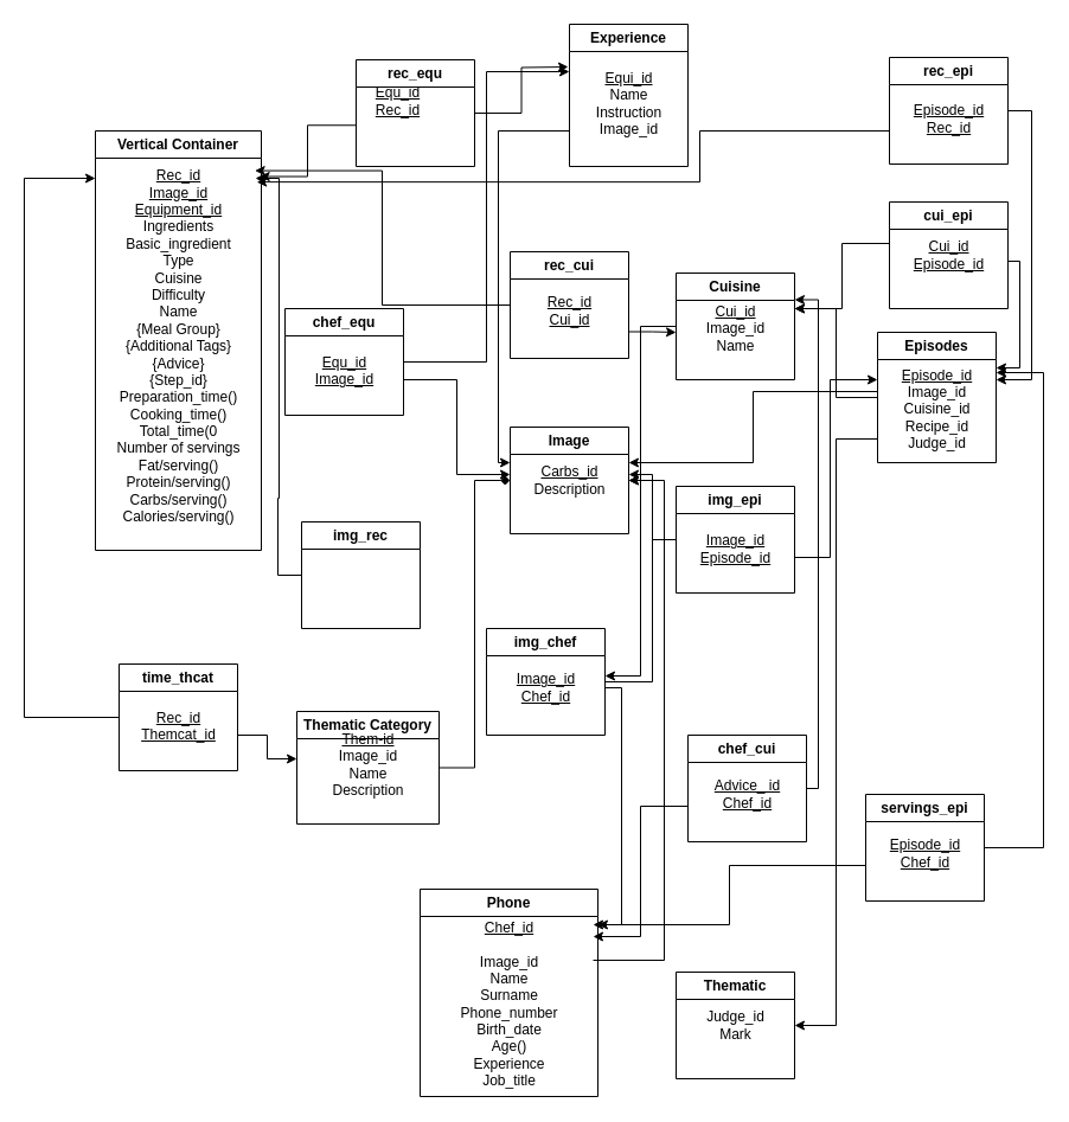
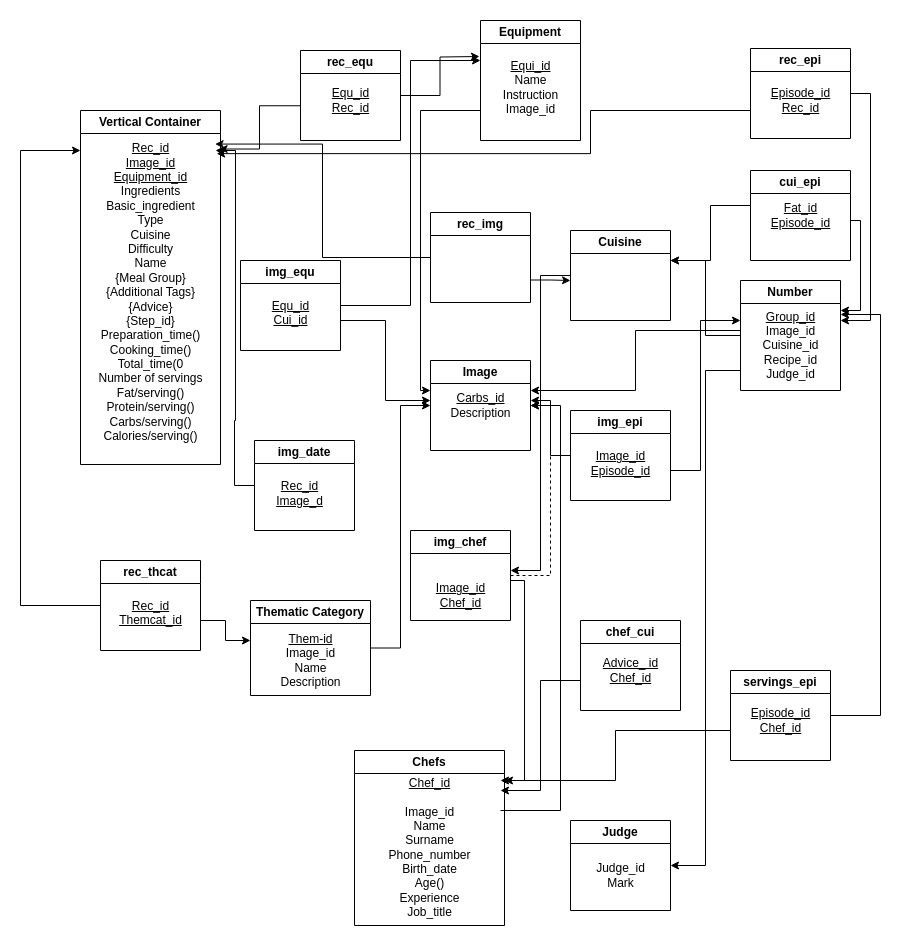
- <mxCell id="14" value="Experience" style="swimlane;whiteSpace=wrap;html=1;" vertex="1" parent="1"><mxGeometry x="480" y="20" width="100" height="120" as="geometry" /></mxCell>
+ <mxCell id="14" value="Equipment" style="swimlane;whiteSpace=wrap;html=1;" vertex="1" parent="1"><mxGeometry x="480" y="20" width="100" height="120" as="geometry" /></mxCell>
- <mxCell id="5" value="&lt;u&gt;Equ_id&lt;/u&gt;&lt;div&gt;&lt;u&gt;Rec_id&lt;/u&gt;&lt;/div&gt;" style="text;html=1;align=center;verticalAlign=middle;resizable=0;points=[];autosize=1;strokeColor=none;fillColor=none;" vertex="1" parent="4"><mxGeometry x="5" y="15" width="60" height="40" as="geometry" /></mxCell>
+ <mxCell id="5" value="&lt;u&gt;Equ_id&lt;/u&gt;&lt;div&gt;&lt;u&gt;Rec_id&lt;/u&gt;&lt;/div&gt;" style="text;html=1;align=center;verticalAlign=middle;resizable=0;points=[];autosize=1;strokeColor=none;fillColor=none;" vertex="1" parent="4"><mxGeometry x="20" y="30" width="60" height="40" as="geometry" /></mxCell>
- <mxCell id="37" value="&lt;u&gt;Cui_id&lt;/u&gt;&lt;div&gt;&lt;u&gt;Episode_id&lt;/u&gt;&lt;/div&gt;" style="text;html=1;align=center;verticalAlign=middle;resizable=0;points=[];autosize=1;strokeColor=none;fillColor=none;" vertex="1" parent="36"><mxGeometry x="10" y="25" width="80" height="40" as="geometry" /></mxCell>
+ <mxCell id="37" value="&lt;u&gt;Fat_id&lt;/u&gt;&lt;div&gt;&lt;u&gt;Episode_id&lt;/u&gt;&lt;/div&gt;" style="text;html=1;align=center;verticalAlign=middle;resizable=0;points=[];autosize=1;strokeColor=none;fillColor=none;" vertex="1" parent="36"><mxGeometry x="10" y="25" width="80" height="40" as="geometry" /></mxCell>
- <mxCell id="22" value="rec_cui" style="swimlane;whiteSpace=wrap;html=1;" vertex="1" parent="1"><mxGeometry x="430" y="212" width="100" height="90" as="geometry" /></mxCell>
+ <mxCell id="22" value="rec_img" style="swimlane;whiteSpace=wrap;html=1;" vertex="1" parent="1"><mxGeometry x="430" y="212" width="100" height="90" as="geometry" /></mxCell>
- <mxCell id="23" value="&lt;div&gt;&lt;u&gt;Rec_id&lt;/u&gt;&lt;/div&gt;&lt;div&gt;&lt;u&gt;Cui_id&lt;/u&gt;&lt;/div&gt;" style="text;html=1;align=center;verticalAlign=middle;resizable=0;points=[];autosize=1;strokeColor=none;fillColor=none;" vertex="1" parent="22"><mxGeometry x="20" y="30" width="60" height="40" as="geometry" /></mxCell>
- <mxCell id="7" value="chef_equ" style="swimlane;whiteSpace=wrap;html=1;" vertex="1" parent="1"><mxGeometry x="240" y="260" width="100" height="90" as="geometry" /></mxCell>
+ <mxCell id="7" value="img_equ" style="swimlane;whiteSpace=wrap;html=1;" vertex="1" parent="1"><mxGeometry x="240" y="260" width="100" height="90" as="geometry" /></mxCell>
- <mxCell id="33" value="&lt;u&gt;Cui_id&lt;/u&gt;&lt;div&gt;Image_id&lt;/div&gt;&lt;div&gt;Name&lt;/div&gt;" style="text;html=1;align=center;verticalAlign=middle;resizable=0;points=[];autosize=1;strokeColor=none;fillColor=none;" vertex="1" parent="32"><mxGeometry x="15" y="17" width="70" height="60" as="geometry" /></mxCell>
- <mxCell id="61" value="Episodes" style="swimlane;whiteSpace=wrap;html=1;" vertex="1" parent="1"><mxGeometry x="740" y="280" width="100" height="110" as="geometry" /></mxCell>
+ <mxCell id="61" value="Number" style="swimlane;whiteSpace=wrap;html=1;" vertex="1" parent="1"><mxGeometry x="740" y="280" width="100" height="110" as="geometry" /></mxCell>
- <mxCell id="8" value="&lt;u&gt;Equ_id&lt;/u&gt;&lt;div&gt;&lt;u&gt;Image_id&lt;/u&gt;&lt;div&gt;&lt;br&gt;&lt;/div&gt;&lt;/div&gt;" style="text;html=1;align=center;verticalAlign=middle;resizable=0;points=[];autosize=1;strokeColor=none;fillColor=none;" vertex="1" parent="7"><mxGeometry x="15" y="30" width="70" height="60" as="geometry" /></mxCell>
+ <mxCell id="8" value="&lt;u&gt;Equ_id&lt;/u&gt;&lt;div&gt;&lt;u&gt;Cui_id&lt;/u&gt;&lt;div&gt;&lt;br&gt;&lt;/div&gt;&lt;/div&gt;" style="text;html=1;align=center;verticalAlign=middle;resizable=0;points=[];autosize=1;strokeColor=none;fillColor=none;" vertex="1" parent="7"><mxGeometry x="15" y="30" width="70" height="60" as="geometry" /></mxCell>
- <mxCell id="62" value="&lt;u&gt;Episode_id&lt;/u&gt;&lt;div&gt;Image_id&lt;/div&gt;&lt;div&gt;Cuisine_id&lt;/div&gt;&lt;div&gt;Recipe_id&lt;/div&gt;&lt;div&gt;Judge_id&lt;/div&gt;" style="text;html=1;align=center;verticalAlign=middle;resizable=0;points=[];autosize=1;strokeColor=none;fillColor=none;" vertex="1" parent="61"><mxGeometry x="10" y="20" width="80" height="90" as="geometry" /></mxCell>
+ <mxCell id="62" value="&lt;u&gt;Group_id&lt;/u&gt;&lt;div&gt;Image_id&lt;/div&gt;&lt;div&gt;Cuisine_id&lt;/div&gt;&lt;div&gt;Recipe_id&lt;/div&gt;&lt;div&gt;Judge_id&lt;/div&gt;" style="text;html=1;align=center;verticalAlign=middle;resizable=0;points=[];autosize=1;strokeColor=none;fillColor=none;" vertex="1" parent="61"><mxGeometry x="10" y="20" width="80" height="90" as="geometry" /></mxCell>
- <mxCell id="51" style="edgeStyle=elbowEdgeStyle;rounded=0;orthogonalLoop=1;jettySize=auto;html=1;exitX=1;exitY=0.5;exitDx=0;exitDy=0;entryX=0;entryY=0.5;entryDx=0;entryDy=0;endArrow=diamond;" edge="1" parent="1" source="52" target="29"><mxGeometry relative="1" as="geometry" /></mxCell>
+ <mxCell id="51" style="edgeStyle=elbowEdgeStyle;rounded=0;orthogonalLoop=1;jettySize=auto;html=1;exitX=1;exitY=0.5;exitDx=0;exitDy=0;entryX=0;entryY=0.5;entryDx=0;entryDy=0;" edge="1" parent="1" source="52" target="29"><mxGeometry relative="1" as="geometry" /></mxCell>
- <mxCell id="25" value="img_rec" style="swimlane;whiteSpace=wrap;html=1;" vertex="1" parent="1"><mxGeometry x="254" y="440" width="100" height="90" as="geometry" /></mxCell>
+ <mxCell id="25" value="img_date" style="swimlane;whiteSpace=wrap;html=1;" vertex="1" parent="1"><mxGeometry x="254" y="440" width="100" height="90" as="geometry" /></mxCell>
- <mxCell id="44" style="edgeStyle=elbowEdgeStyle;rounded=0;orthogonalLoop=1;jettySize=auto;html=1;exitX=1;exitY=0.5;exitDx=0;exitDy=0;entryX=1;entryY=0.25;entryDx=0;entryDy=0;" edge="1" parent="1" source="46" target="32"><mxGeometry relative="1" as="geometry"><mxPoint x="670" y="280" as="targetPoint" /><Array as="points"><mxPoint x="690" y="470" /></Array></mxGeometry></mxCell>
+ <mxCell id="26" value="&lt;u&gt;Rec_id&lt;/u&gt;&lt;div&gt;&lt;u&gt;Image_d&lt;/u&gt;&lt;/div&gt;" style="text;html=1;align=center;verticalAlign=middle;resizable=0;points=[];autosize=1;strokeColor=none;fillColor=none;" vertex="1" parent="25"><mxGeometry x="10" y="33" width="70" height="40" as="geometry" /></mxCell>
- <mxCell id="28" style="edgeStyle=elbowEdgeStyle;rounded=0;orthogonalLoop=1;jettySize=auto;html=1;exitX=1;exitY=0.5;exitDx=0;exitDy=0;entryX=1;entryY=0.5;entryDx=0;entryDy=0;" edge="1" parent="1" source="67" target="29"><mxGeometry relative="1" as="geometry"><Array as="points"><mxPoint x="550" y="490" /></Array></mxGeometry></mxCell>
+ <mxCell id="28" style="edgeStyle=elbowEdgeStyle;rounded=0;orthogonalLoop=1;jettySize=auto;html=1;exitX=1;exitY=0.5;exitDx=0;exitDy=0;entryX=1;entryY=0.5;entryDx=0;entryDy=0;dashed=1;" edge="1" parent="1" source="67" target="29"><mxGeometry relative="1" as="geometry"><Array as="points"><mxPoint x="550" y="490" /></Array></mxGeometry></mxCell>
- <mxCell id="11" value="time_thcat" style="swimlane;whiteSpace=wrap;html=1;" vertex="1" parent="1"><mxGeometry x="100" y="560" width="100" height="90" as="geometry" /></mxCell>
+ <mxCell id="11" value="rec_thcat" style="swimlane;whiteSpace=wrap;html=1;" vertex="1" parent="1"><mxGeometry x="100" y="560" width="100" height="90" as="geometry" /></mxCell>
- <mxCell id="68" value="&lt;u&gt;Image_id&lt;/u&gt;&lt;div&gt;&lt;u&gt;Chef_id&lt;/u&gt;&lt;/div&gt;" style="text;html=1;align=center;verticalAlign=middle;resizable=0;points=[];autosize=1;strokeColor=none;fillColor=none;" vertex="1" parent="67"><mxGeometry x="15" y="30" width="70" height="40" as="geometry" /></mxCell>
+ <mxCell id="68" value="&lt;u&gt;Image_id&lt;/u&gt;&lt;div&gt;&lt;u&gt;Chef_id&lt;/u&gt;&lt;/div&gt;" style="text;html=1;align=center;verticalAlign=middle;resizable=0;points=[];autosize=1;strokeColor=none;fillColor=none;" vertex="1" parent="67"><mxGeometry x="15" y="45" width="70" height="40" as="geometry" /></mxCell>
- <mxCell id="53" value="&lt;u&gt;Them-id&lt;/u&gt;&lt;div&gt;Image_id&lt;/div&gt;&lt;div&gt;Name&lt;/div&gt;&lt;div&gt;Description&lt;/div&gt;" style="text;html=1;align=center;verticalAlign=middle;resizable=0;points=[];autosize=1;strokeColor=none;fillColor=none;" vertex="1" parent="52"><mxGeometry x="20" y="10" width="80" height="70" as="geometry" /></mxCell>
+ <mxCell id="53" value="&lt;u&gt;Them-id&lt;/u&gt;&lt;div&gt;Image_id&lt;/div&gt;&lt;div&gt;Name&lt;/div&gt;&lt;div&gt;Description&lt;/div&gt;" style="text;html=1;align=center;verticalAlign=middle;resizable=0;points=[];autosize=1;strokeColor=none;fillColor=none;" vertex="1" parent="52"><mxGeometry x="20" y="25" width="80" height="70" as="geometry" /></mxCell>
- <mxCell id="49" value="Phone" style="swimlane;whiteSpace=wrap;html=1;" vertex="1" parent="1"><mxGeometry x="354" y="750" width="150" height="175" as="geometry" /></mxCell>
+ <mxCell id="49" value="Chefs" style="swimlane;whiteSpace=wrap;html=1;" vertex="1" parent="1"><mxGeometry x="354" y="750" width="150" height="175" as="geometry" /></mxCell>
- <mxCell id="42" value="Thematic" style="swimlane;whiteSpace=wrap;html=1;" vertex="1" parent="1"><mxGeometry x="570" y="820" width="100" height="90" as="geometry" /></mxCell>
+ <mxCell id="42" value="Judge" style="swimlane;whiteSpace=wrap;html=1;" vertex="1" parent="1"><mxGeometry x="570" y="820" width="100" height="90" as="geometry" /></mxCell>
- <mxCell id="43" value="Judge_id&lt;div&gt;Mark&lt;/div&gt;" style="text;html=1;align=center;verticalAlign=middle;resizable=0;points=[];autosize=1;strokeColor=none;fillColor=none;" vertex="1" parent="42"><mxGeometry x="15" y="25" width="70" height="40" as="geometry" /></mxCell>
+ <mxCell id="43" value="Judge_id&lt;div&gt;Mark&lt;/div&gt;" style="text;html=1;align=center;verticalAlign=middle;resizable=0;points=[];autosize=1;strokeColor=none;fillColor=none;" vertex="1" parent="42"><mxGeometry x="15" y="35" width="70" height="40" as="geometry" /></mxCell>
